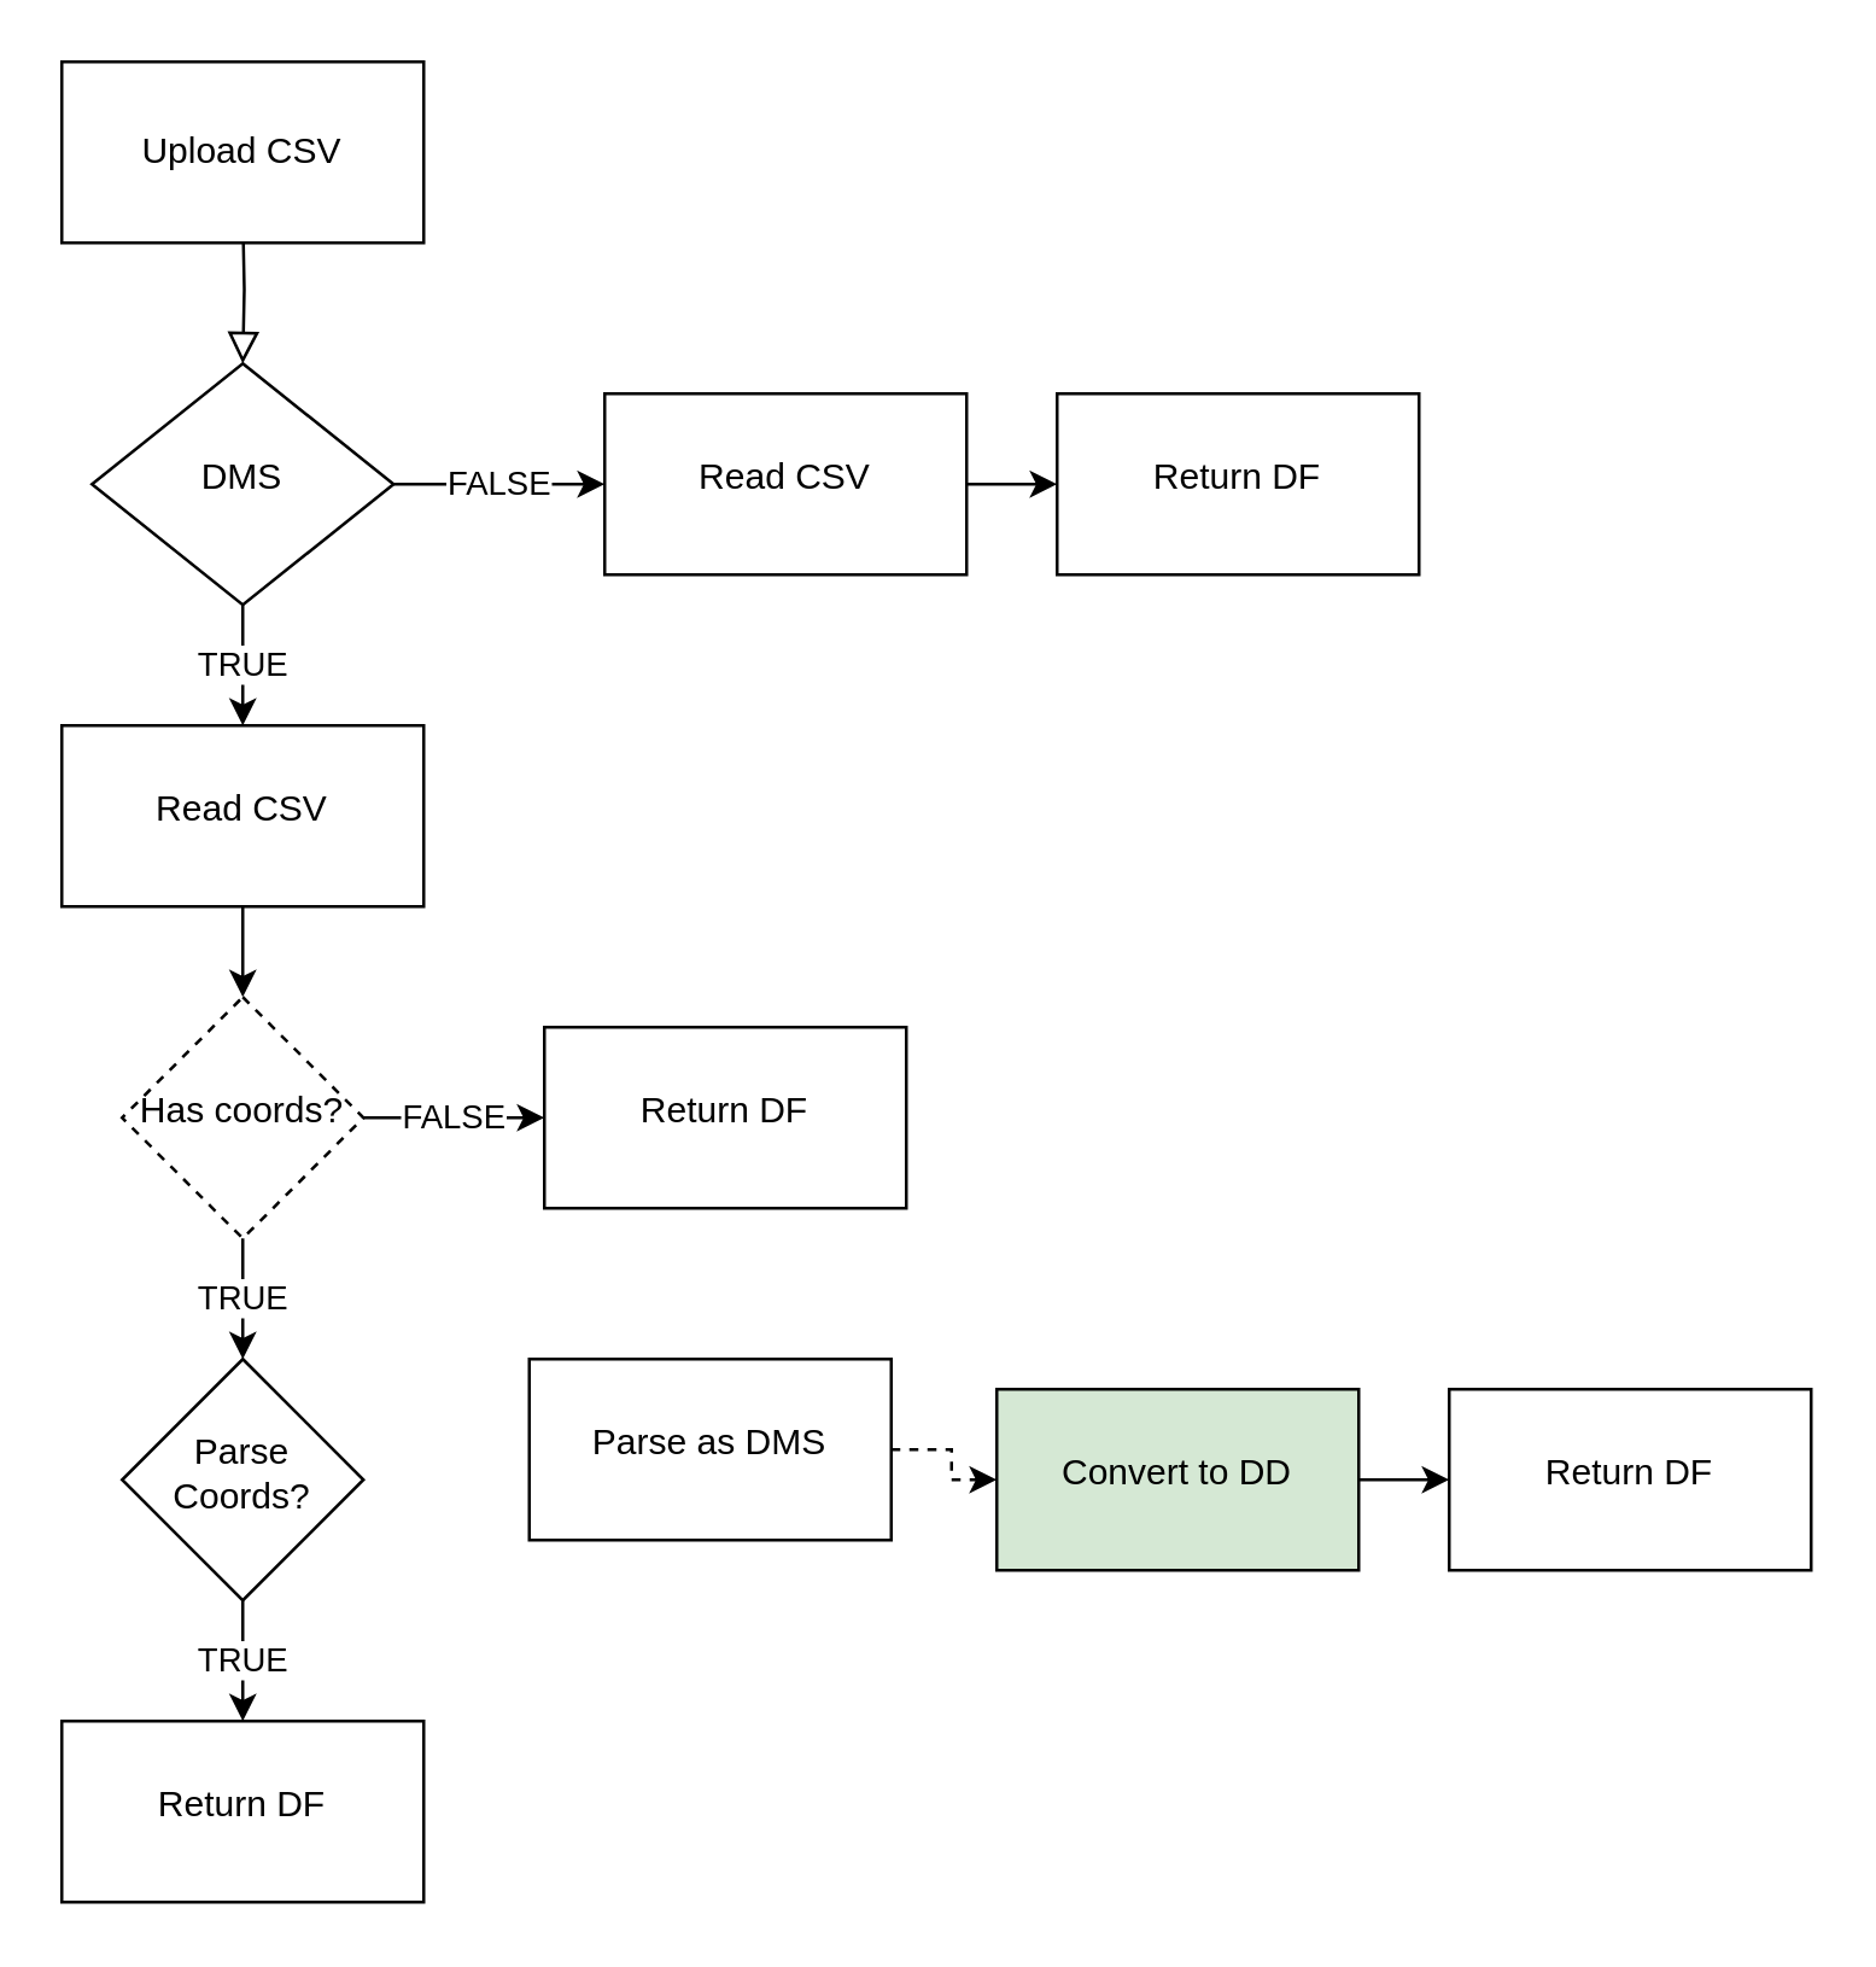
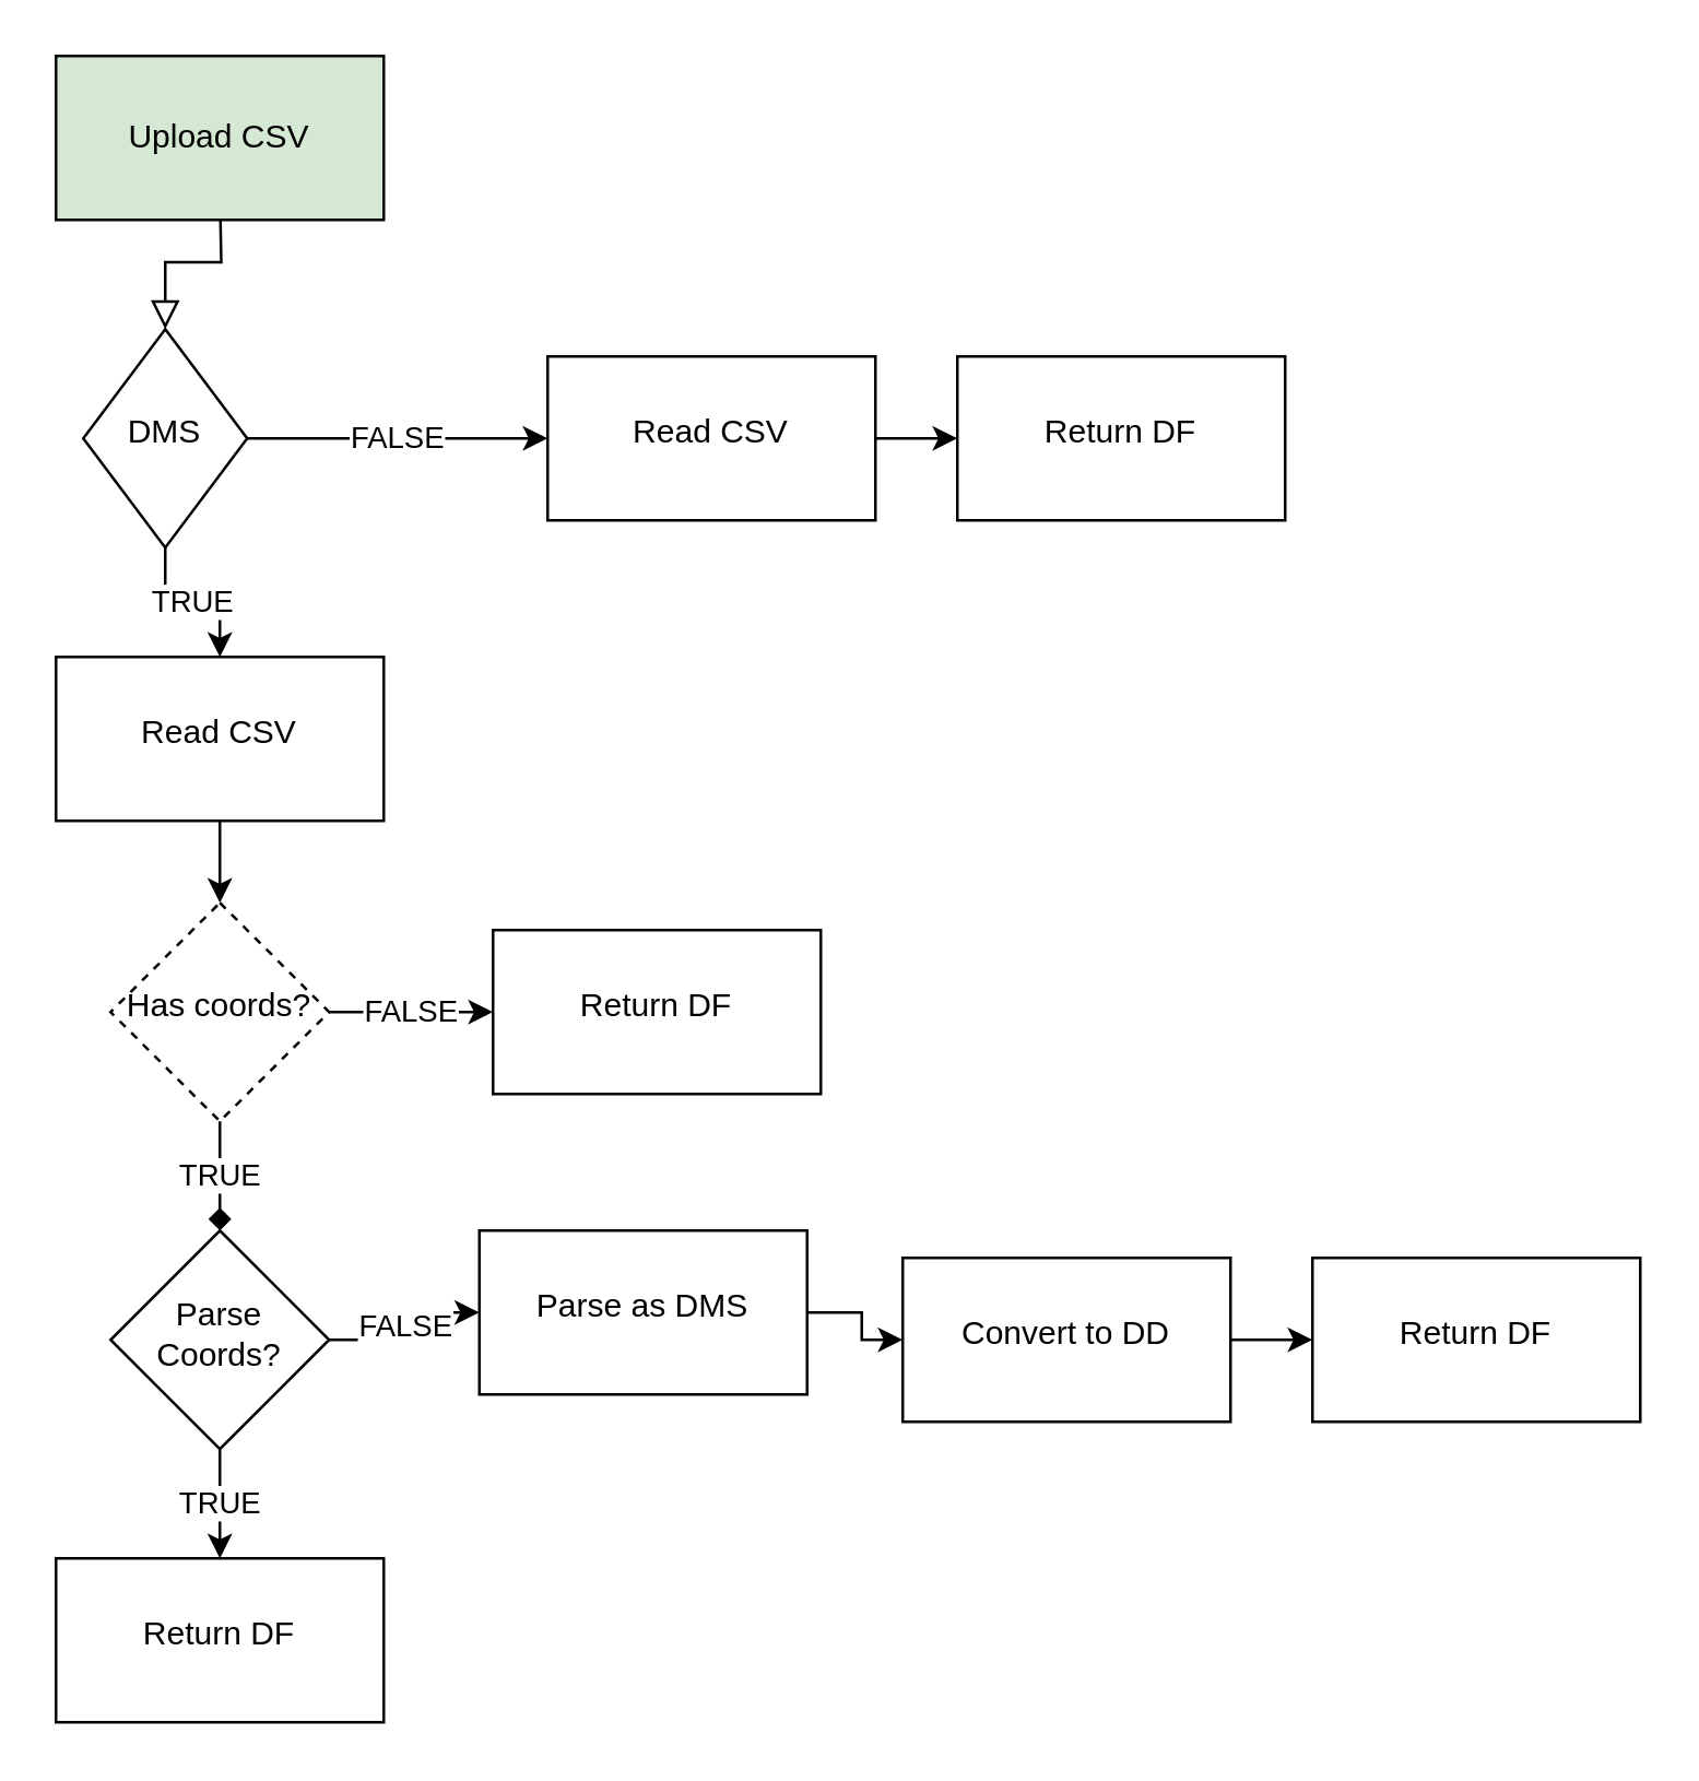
- <mxCell id="8" value="Upload CSV" style="rounded=0;whiteSpace=wrap;html=1;" parent="1" vertex="1"><mxGeometry x="20" y="20" width="120" height="60" as="geometry" /></mxCell>
+ <mxCell id="8" value="Upload CSV" style="rounded=0;whiteSpace=wrap;html=1;fillColor=#d5e8d4;" parent="1" vertex="1"><mxGeometry x="20" y="20" width="120" height="60" as="geometry" /></mxCell>
- <mxCell id="5" value="DMS" style="rhombus;whiteSpace=wrap;html=1;shadow=0;fontFamily=Helvetica;fontSize=12;align=center;strokeWidth=1;spacing=6;spacingTop=-4;" parent="1" vertex="1"><mxGeometry x="30" y="120" width="100" height="80" as="geometry" /></mxCell>
+ <mxCell id="5" value="DMS" style="rhombus;whiteSpace=wrap;html=1;shadow=0;fontFamily=Helvetica;fontSize=12;align=center;strokeWidth=1;spacing=6;spacingTop=-4;" parent="1" vertex="1"><mxGeometry x="30" y="120" width="60" height="80" as="geometry" /></mxCell>
- <mxCell id="20" value="TRUE" style="edgeStyle=orthogonalEdgeStyle;rounded=0;orthogonalLoop=1;jettySize=auto;html=1;" edge="1" parent="1" source="21" target="13"><mxGeometry relative="1" as="geometry" /></mxCell>
+ <mxCell id="20" value="TRUE" style="edgeStyle=orthogonalEdgeStyle;rounded=0;orthogonalLoop=1;jettySize=auto;html=1;endArrow=diamond;" edge="1" parent="1" source="21" target="13"><mxGeometry relative="1" as="geometry" /></mxCell>
- <mxCell id="14" value="" style="edgeStyle=orthogonalEdgeStyle;rounded=0;orthogonalLoop=1;jettySize=auto;html=1;dashed=1;" parent="1" source="15" target="17" edge="1"><mxGeometry relative="1" as="geometry" /></mxCell>
+ <mxCell id="14" value="" style="edgeStyle=orthogonalEdgeStyle;rounded=0;orthogonalLoop=1;jettySize=auto;html=1;" parent="1" source="15" target="17" edge="1"><mxGeometry relative="1" as="geometry" /></mxCell>
+ <mxCell id="11" value="FALSE" style="edgeStyle=orthogonalEdgeStyle;rounded=0;orthogonalLoop=1;jettySize=auto;html=1;" parent="1" source="13" target="15" edge="1"><mxGeometry relative="1" as="geometry" /></mxCell>
- <mxCell id="17" value="Convert to DD" style="whiteSpace=wrap;html=1;shadow=0;strokeWidth=1;spacing=6;spacingTop=-4;fillColor=#d5e8d4;" parent="1" vertex="1"><mxGeometry x="330" y="460" width="120" height="60" as="geometry" /></mxCell>
+ <mxCell id="17" value="Convert to DD" style="whiteSpace=wrap;html=1;shadow=0;strokeWidth=1;spacing=6;spacingTop=-4;" parent="1" vertex="1"><mxGeometry x="330" y="460" width="120" height="60" as="geometry" /></mxCell>
